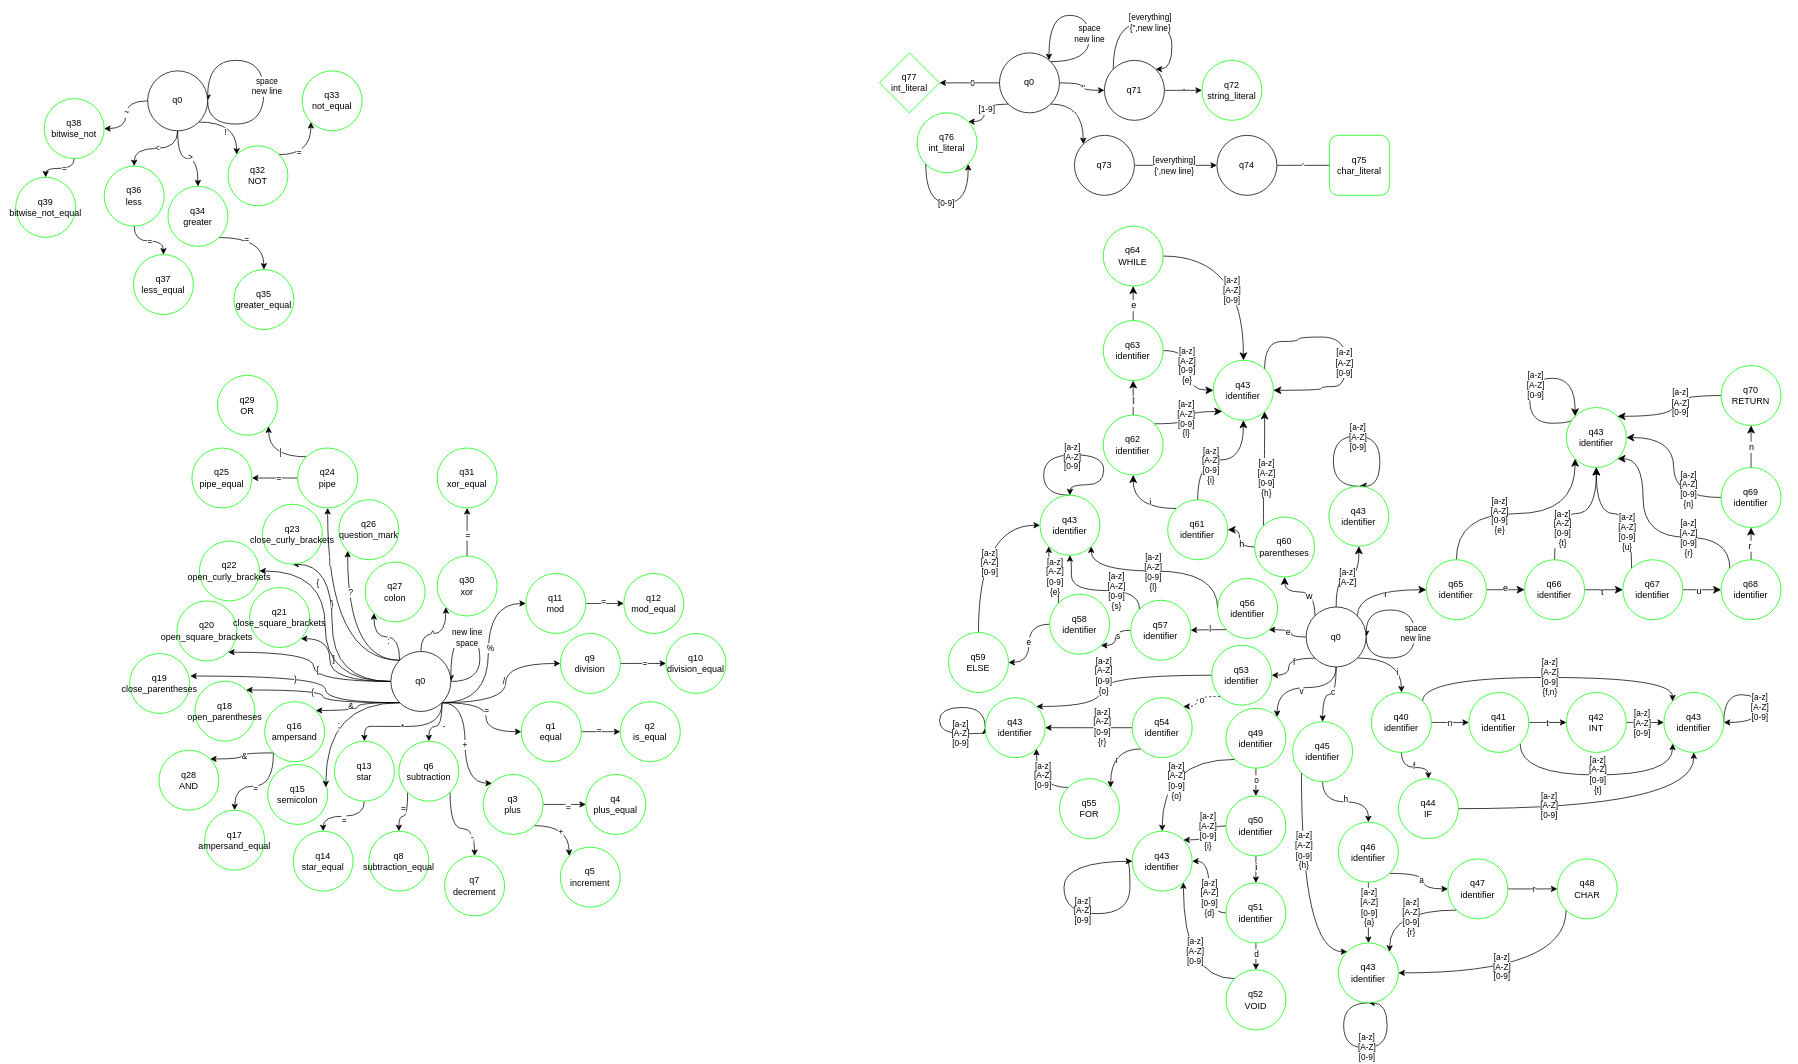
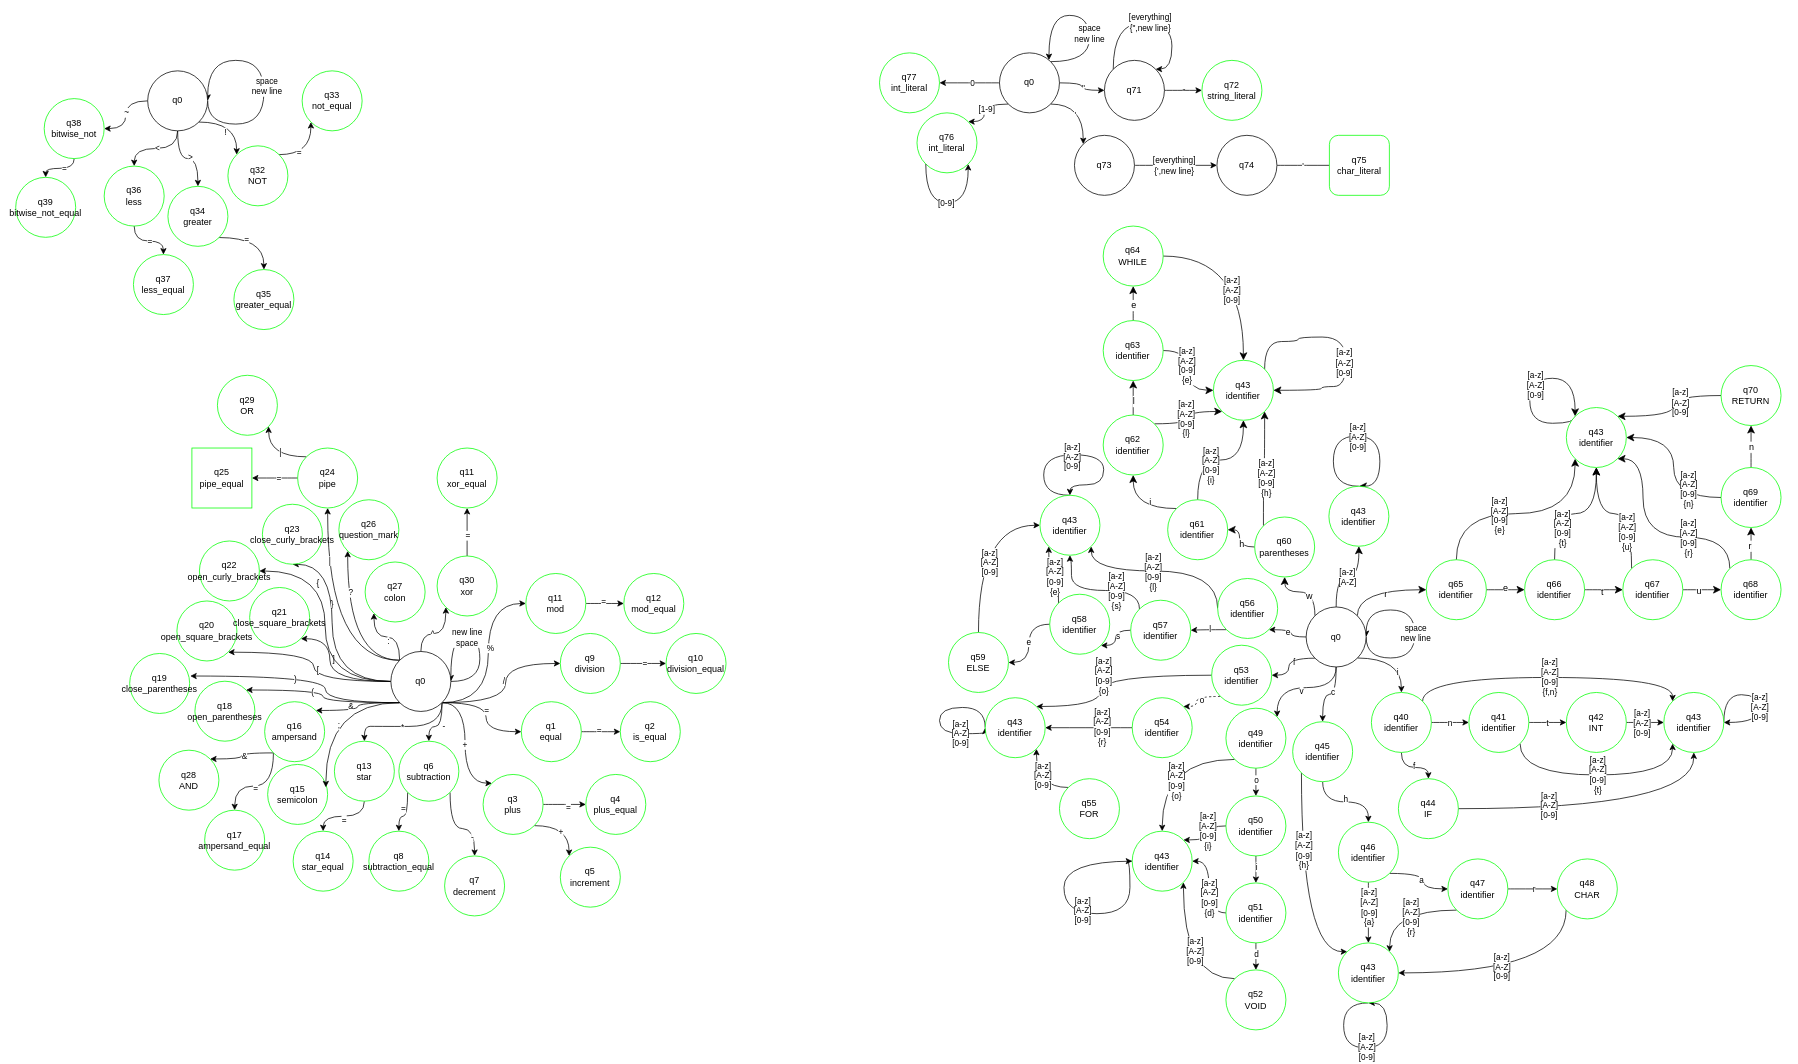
- <mxCell id="331" value="q77&lt;div&gt;int_literal&lt;/div&gt;" style="rhombus;whiteSpace=wrap;html=1;aspect=fixed;strokeColor=#00FF00;" parent="1" vertex="1"><mxGeometry x="1172" y="70" width="80" height="80" as="geometry" /></mxCell>
+ <mxCell id="331" value="q77&lt;div&gt;int_literal&lt;/div&gt;" style="ellipse;whiteSpace=wrap;html=1;aspect=fixed;strokeColor=#00FF00;" parent="1" vertex="1"><mxGeometry x="1172" y="70" width="80" height="80" as="geometry" /></mxCell>
- <mxCell id="89" value="q25&lt;div&gt;pipe_equal&lt;/div&gt;" style="ellipse;whiteSpace=wrap;html=1;aspect=fixed;strokeColor=#00FF00;" parent="1" vertex="1"><mxGeometry x="255" y="597" width="80" height="80" as="geometry" /></mxCell>
+ <mxCell id="89" value="q25&lt;div&gt;pipe_equal&lt;/div&gt;" style="whiteSpace=wrap;html=1;aspect=fixed;strokeColor=#00FF00;rounded=0;" parent="1" vertex="1"><mxGeometry x="255" y="597" width="80" height="80" as="geometry" /></mxCell>
- <mxCell id="97" value="q31&lt;div&gt;xor_equal&lt;/div&gt;" style="ellipse;whiteSpace=wrap;html=1;aspect=fixed;strokeColor=#00FF00;" parent="1" vertex="1"><mxGeometry x="582" y="597" width="80" height="80" as="geometry" /></mxCell>
+ <mxCell id="97" value="q11&lt;div&gt;xor_equal&lt;/div&gt;" style="ellipse;whiteSpace=wrap;html=1;aspect=fixed;strokeColor=#00FF00;" parent="1" vertex="1"><mxGeometry x="582" y="597" width="80" height="80" as="geometry" /></mxCell>
- <mxCell id="212" style="edgeStyle=orthogonalEdgeStyle;rounded=0;orthogonalLoop=1;jettySize=auto;html=1;exitX=0;exitY=1;exitDx=0;exitDy=0;entryX=1;entryY=0;entryDx=0;entryDy=0;curved=1;" parent="1" source="216" target="219" edge="1"><mxGeometry relative="1" as="geometry" /></mxCell>
- <mxCell id="213" value="r" style="edgeLabel;html=1;align=center;verticalAlign=middle;resizable=0;points=[];" parent="212" vertex="1" connectable="0"><mxGeometry x="0.21" y="8" relative="1" as="geometry"><mxPoint y="-1" as="offset" /></mxGeometry></mxCell>
